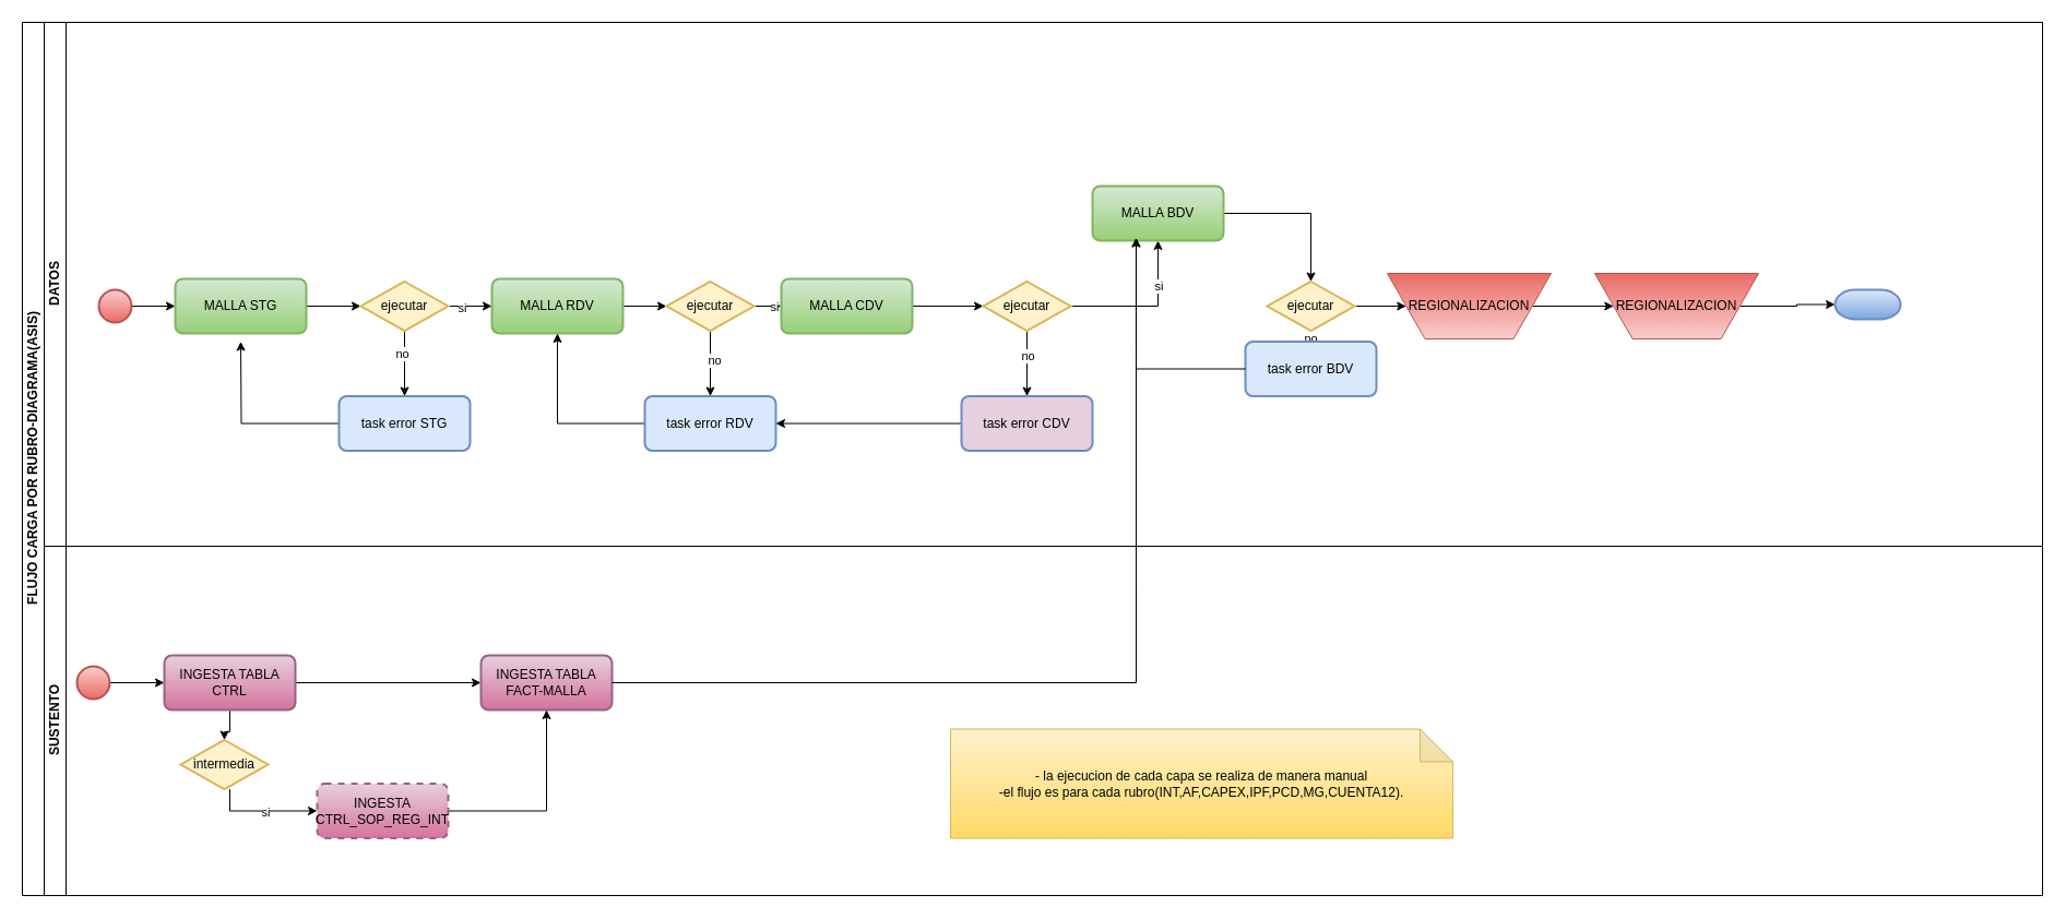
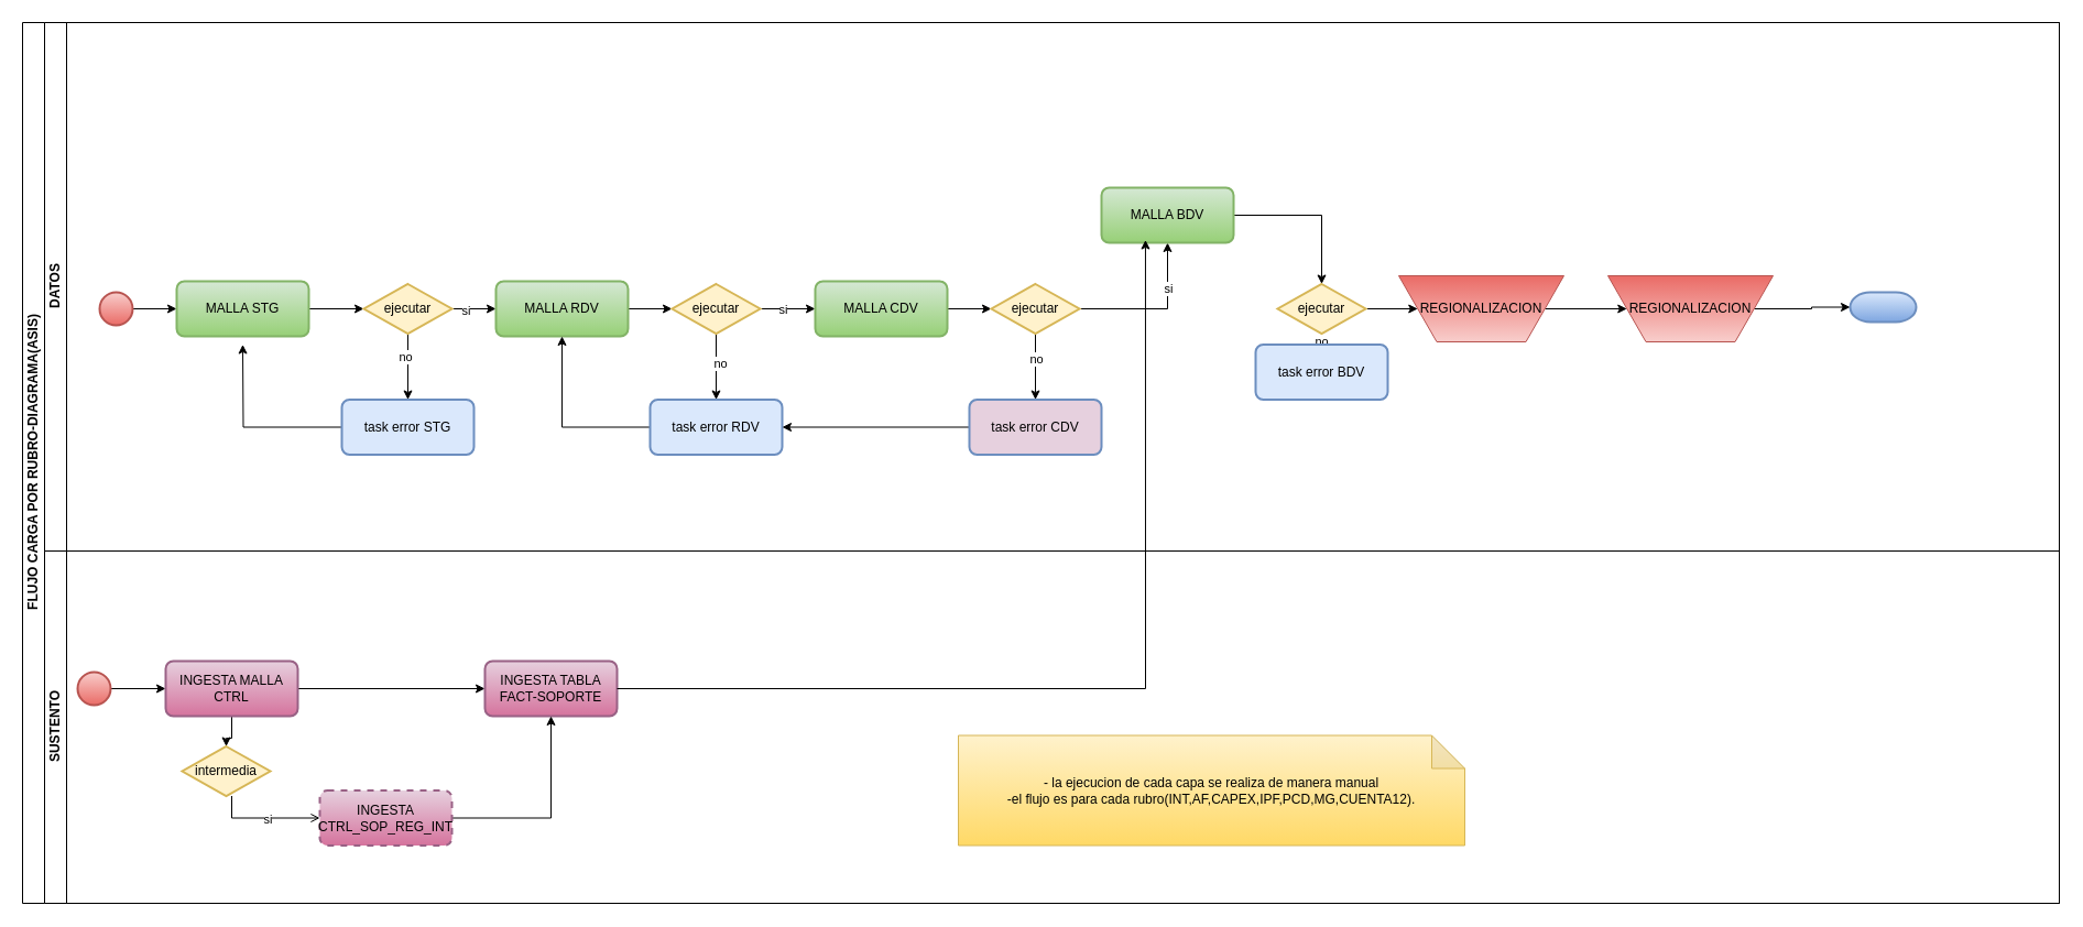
- <mxCell id="21" value="MALLA CDV" style="rounded=1;whiteSpace=wrap;html=1;absoluteArcSize=1;arcSize=14;strokeWidth=2;fillColor=#d5e8d4;strokeColor=#82b366;gradientColor=#97d077;" vertex="1" parent="3"><mxGeometry x="675" y="235" width="120" height="50" as="geometry" /></mxCell>
+ <mxCell id="21" value="MALLA CDV" style="rounded=1;whiteSpace=wrap;html=1;absoluteArcSize=1;arcSize=14;strokeWidth=2;fillColor=#d5e8d4;strokeColor=#82b366;gradientColor=#97d077;" vertex="1" parent="3"><mxGeometry x="700" y="235" width="120" height="50" as="geometry" /></mxCell>
- <mxCell id="40" style="edgeStyle=orthogonalEdgeStyle;rounded=0;orthogonalLoop=1;jettySize=auto;html=1;entryX=0.333;entryY=0.95;entryDx=0;entryDy=0;entryPerimeter=0;" edge="1" parent="3" source="39" target="32"><mxGeometry relative="1" as="geometry" /></mxCell>
- <mxCell id="51" value="INGESTA TABLA CTRL" style="rounded=1;whiteSpace=wrap;html=1;absoluteArcSize=1;arcSize=14;strokeWidth=2;fillColor=#e6d0de;strokeColor=#996185;gradientColor=#d5739d;" vertex="1" parent="46"><mxGeometry x="110" y="100" width="120" height="50" as="geometry" /></mxCell>
+ <mxCell id="51" value="INGESTA MALLA CTRL" style="rounded=1;whiteSpace=wrap;html=1;absoluteArcSize=1;arcSize=14;strokeWidth=2;fillColor=#e6d0de;strokeColor=#996185;gradientColor=#d5739d;" vertex="1" parent="46"><mxGeometry x="110" y="100" width="120" height="50" as="geometry" /></mxCell>
- <mxCell id="52" value="INGESTA TABLA FACT-MALLA" style="rounded=1;whiteSpace=wrap;html=1;absoluteArcSize=1;arcSize=14;strokeWidth=2;fillColor=#e6d0de;strokeColor=#996185;gradientColor=#d5739d;" vertex="1" parent="46"><mxGeometry x="400" y="100" width="120" height="50" as="geometry" /></mxCell>
+ <mxCell id="52" value="INGESTA TABLA FACT-SOPORTE" style="rounded=1;whiteSpace=wrap;html=1;absoluteArcSize=1;arcSize=14;strokeWidth=2;fillColor=#e6d0de;strokeColor=#996185;gradientColor=#d5739d;" vertex="1" parent="46"><mxGeometry x="400" y="100" width="120" height="50" as="geometry" /></mxCell>
- <mxCell id="55" style="edgeStyle=orthogonalEdgeStyle;rounded=0;orthogonalLoop=1;jettySize=auto;html=1;" edge="1" parent="46" source="57" target="54"><mxGeometry relative="1" as="geometry"><Array as="points"><mxPoint x="170" y="242.5" /></Array></mxGeometry></mxCell>
+ <mxCell id="55" style="edgeStyle=orthogonalEdgeStyle;rounded=0;orthogonalLoop=1;jettySize=auto;html=1;endArrow=open;" edge="1" parent="46" source="57" target="54"><mxGeometry relative="1" as="geometry"><Array as="points"><mxPoint x="170" y="242.5" /></Array></mxGeometry></mxCell>
